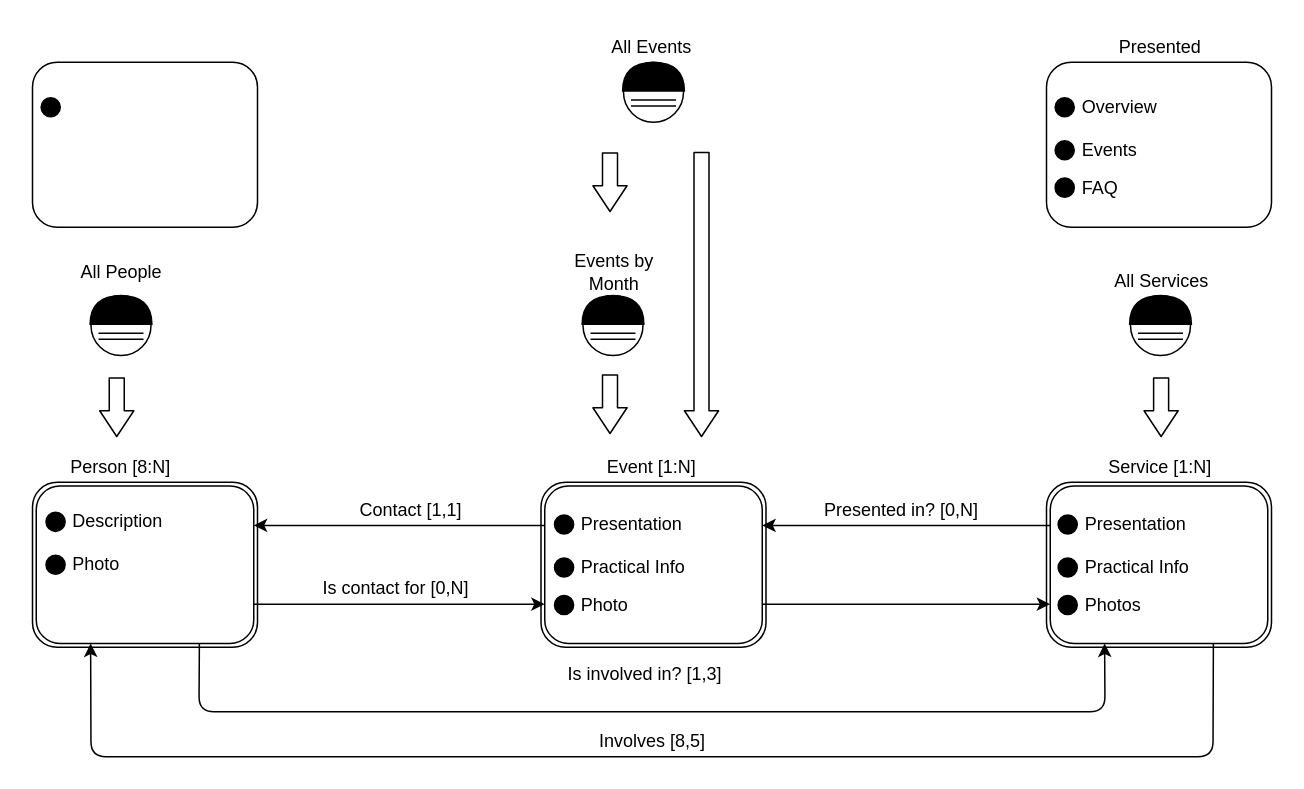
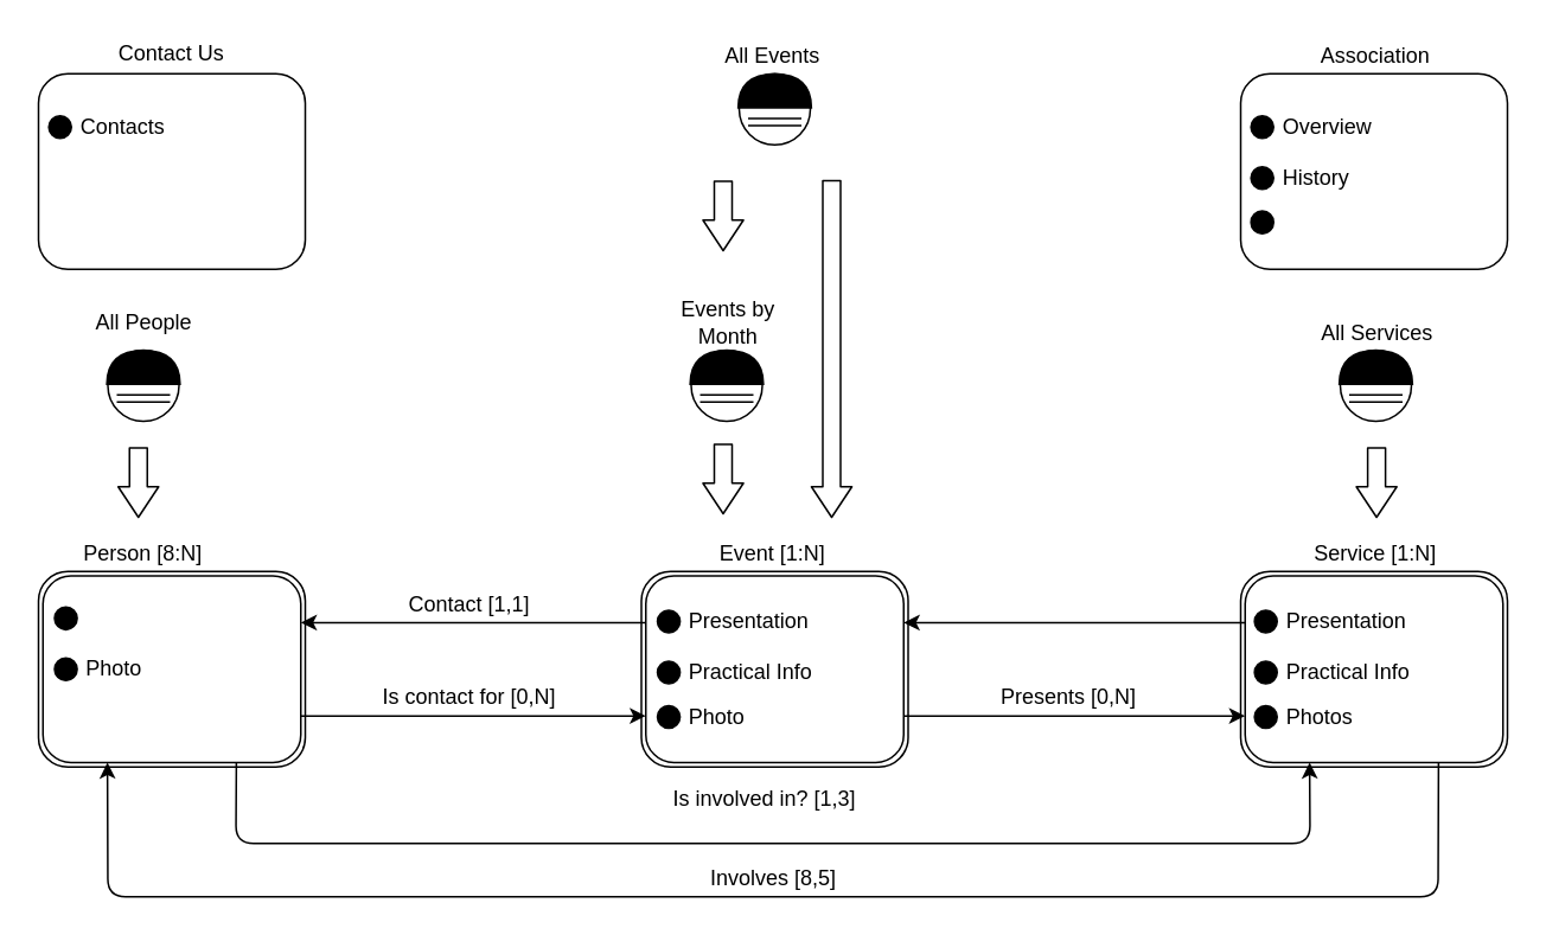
+ <mxCell id="2" value="Contact Us" style="text;html=1;strokeColor=none;fillColor=none;align=center;verticalAlign=middle;whiteSpace=wrap;rounded=0;" parent="1" vertex="1"><mxGeometry x="36" y="20" width="120" height="20" as="geometry" /></mxCell>
- <mxCell id="4" value="Presented" style="text;html=1;strokeColor=none;fillColor=none;align=center;verticalAlign=middle;whiteSpace=wrap;rounded=0;" parent="1" vertex="1"><mxGeometry x="713" y="21" width="120" height="20" as="geometry" /></mxCell>
+ <mxCell id="4" value="Association" style="text;html=1;strokeColor=none;fillColor=none;align=center;verticalAlign=middle;whiteSpace=wrap;rounded=0;" parent="1" vertex="1"><mxGeometry x="713" y="21" width="120" height="20" as="geometry" /></mxCell>
+ <mxCell id="67" value="Contacts" style="text;html=1;strokeColor=none;fillColor=none;align=left;verticalAlign=middle;whiteSpace=wrap;rounded=0;" parent="1" vertex="1"><mxGeometry x="43" y="61" width="122.25" height="20" as="geometry" /></mxCell>
- <mxCell id="61" value="Events" style="text;html=1;strokeColor=none;fillColor=none;align=left;verticalAlign=middle;whiteSpace=wrap;rounded=0;" parent="1" vertex="1"><mxGeometry x="719" y="89.62" width="122.25" height="20" as="geometry" /></mxCell>
+ <mxCell id="61" value="History" style="text;html=1;strokeColor=none;fillColor=none;align=left;verticalAlign=middle;whiteSpace=wrap;rounded=0;" parent="1" vertex="1"><mxGeometry x="719" y="89.62" width="122.25" height="20" as="geometry" /></mxCell>
- <mxCell id="63" value="FAQ" style="text;html=1;strokeColor=none;fillColor=none;align=left;verticalAlign=middle;whiteSpace=wrap;rounded=0;" parent="1" vertex="1"><mxGeometry x="719" y="114.62" width="122.25" height="20" as="geometry" /></mxCell>
- <mxCell id="14" value="Contact [1,1]" style="text;html=1;align=center;verticalAlign=middle;resizable=0;points=[];autosize=1;" parent="1" vertex="1"><mxGeometry x="232.75" y="329.5" width="80" height="20" as="geometry" /></mxCell>
+ <mxCell id="14" value="Contact [1,1]" style="text;html=1;align=center;verticalAlign=middle;resizable=0;points=[];autosize=1;" parent="1" vertex="1"><mxGeometry x="222.75" y="329.5" width="80" height="20" as="geometry" /></mxCell>
- <mxCell id="27" value="Presented in? [0,N]" style="text;html=1;align=center;verticalAlign=middle;resizable=0;points=[];autosize=1;" parent="1" vertex="1"><mxGeometry x="540" y="329.5" width="120" height="20" as="geometry" /></mxCell>
- <mxCell id="44" value="Description" style="text;html=1;strokeColor=none;fillColor=none;align=left;verticalAlign=middle;whiteSpace=wrap;rounded=0;" parent="1" vertex="1"><mxGeometry x="46.25" y="337.38" width="122.25" height="20" as="geometry" /></mxCell>
+ <mxCell id="25" value="Presents [0,N]" style="text;html=1;align=center;verticalAlign=middle;resizable=0;points=[];autosize=1;" parent="1" vertex="1"><mxGeometry x="555" y="382.37" width="90" height="20" as="geometry" /></mxCell>
